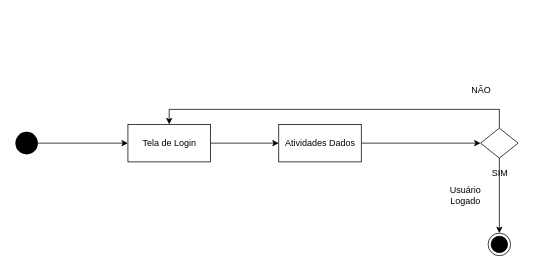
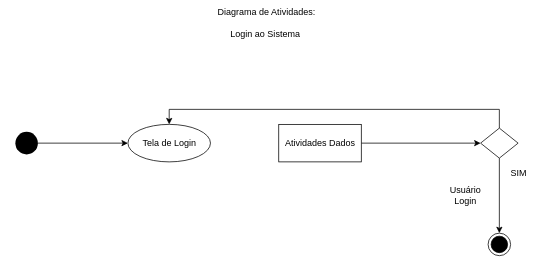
+ <mxCell id="7" value="Diagrama de Atividades:&lt;br&gt;&lt;br&gt;Login ao Sistema&amp;nbsp;" style="text;html=1;strokeColor=none;fillColor=none;align=center;verticalAlign=middle;whiteSpace=wrap;rounded=0;" parent="1" vertex="1"><mxGeometry x="215" y="20" width="280" height="20" as="geometry" /></mxCell>
- <mxCell id="14" value="NÃO" style="text;html=1;strokeColor=none;fillColor=none;align=center;verticalAlign=middle;whiteSpace=wrap;rounded=0;" vertex="1" parent="1"><mxGeometry x="621" y="110" width="40" height="20" as="geometry" /></mxCell>
- <mxCell id="5" value="Tela de Login" style="html=1;" parent="1" vertex="1"><mxGeometry x="170" y="165" width="110" height="50" as="geometry" /></mxCell>
+ <mxCell id="5" value="Tela de Login" style="ellipse;html=1;" parent="1" vertex="1"><mxGeometry x="170" y="165" width="110" height="50" as="geometry" /></mxCell>
- <mxCell id="6" style="edgeStyle=orthogonalEdgeStyle;rounded=0;orthogonalLoop=1;jettySize=auto;html=1;entryX=0;entryY=0.5;entryDx=0;entryDy=0;exitX=1;exitY=0.5;exitDx=0;exitDy=0;" parent="1" source="5" target="9" edge="1"><mxGeometry relative="1" as="geometry"><mxPoint x="410" y="190" as="sourcePoint" /></mxGeometry></mxCell>
- <mxCell id="15" value="SIM" style="text;html=1;strokeColor=none;fillColor=none;align=center;verticalAlign=middle;whiteSpace=wrap;rounded=0;" vertex="1" parent="1"><mxGeometry x="646" y="220" width="40" height="20" as="geometry" /></mxCell>
+ <mxCell id="15" value="SIM" style="text;html=1;strokeColor=none;fillColor=none;align=center;verticalAlign=middle;whiteSpace=wrap;rounded=0;" vertex="1" parent="1"><mxGeometry x="671" y="220" width="40" height="20" as="geometry" /></mxCell>
- <mxCell id="13" value="Usuário Logado" style="text;html=1;strokeColor=none;fillColor=none;align=center;verticalAlign=middle;whiteSpace=wrap;rounded=0;" parent="1" vertex="1"><mxGeometry x="600" y="250" width="40" height="20" as="geometry" /></mxCell>
+ <mxCell id="13" value="Usuário Login" style="text;html=1;strokeColor=none;fillColor=none;align=center;verticalAlign=middle;whiteSpace=wrap;rounded=0;" parent="1" vertex="1"><mxGeometry x="600" y="250" width="40" height="20" as="geometry" /></mxCell>
